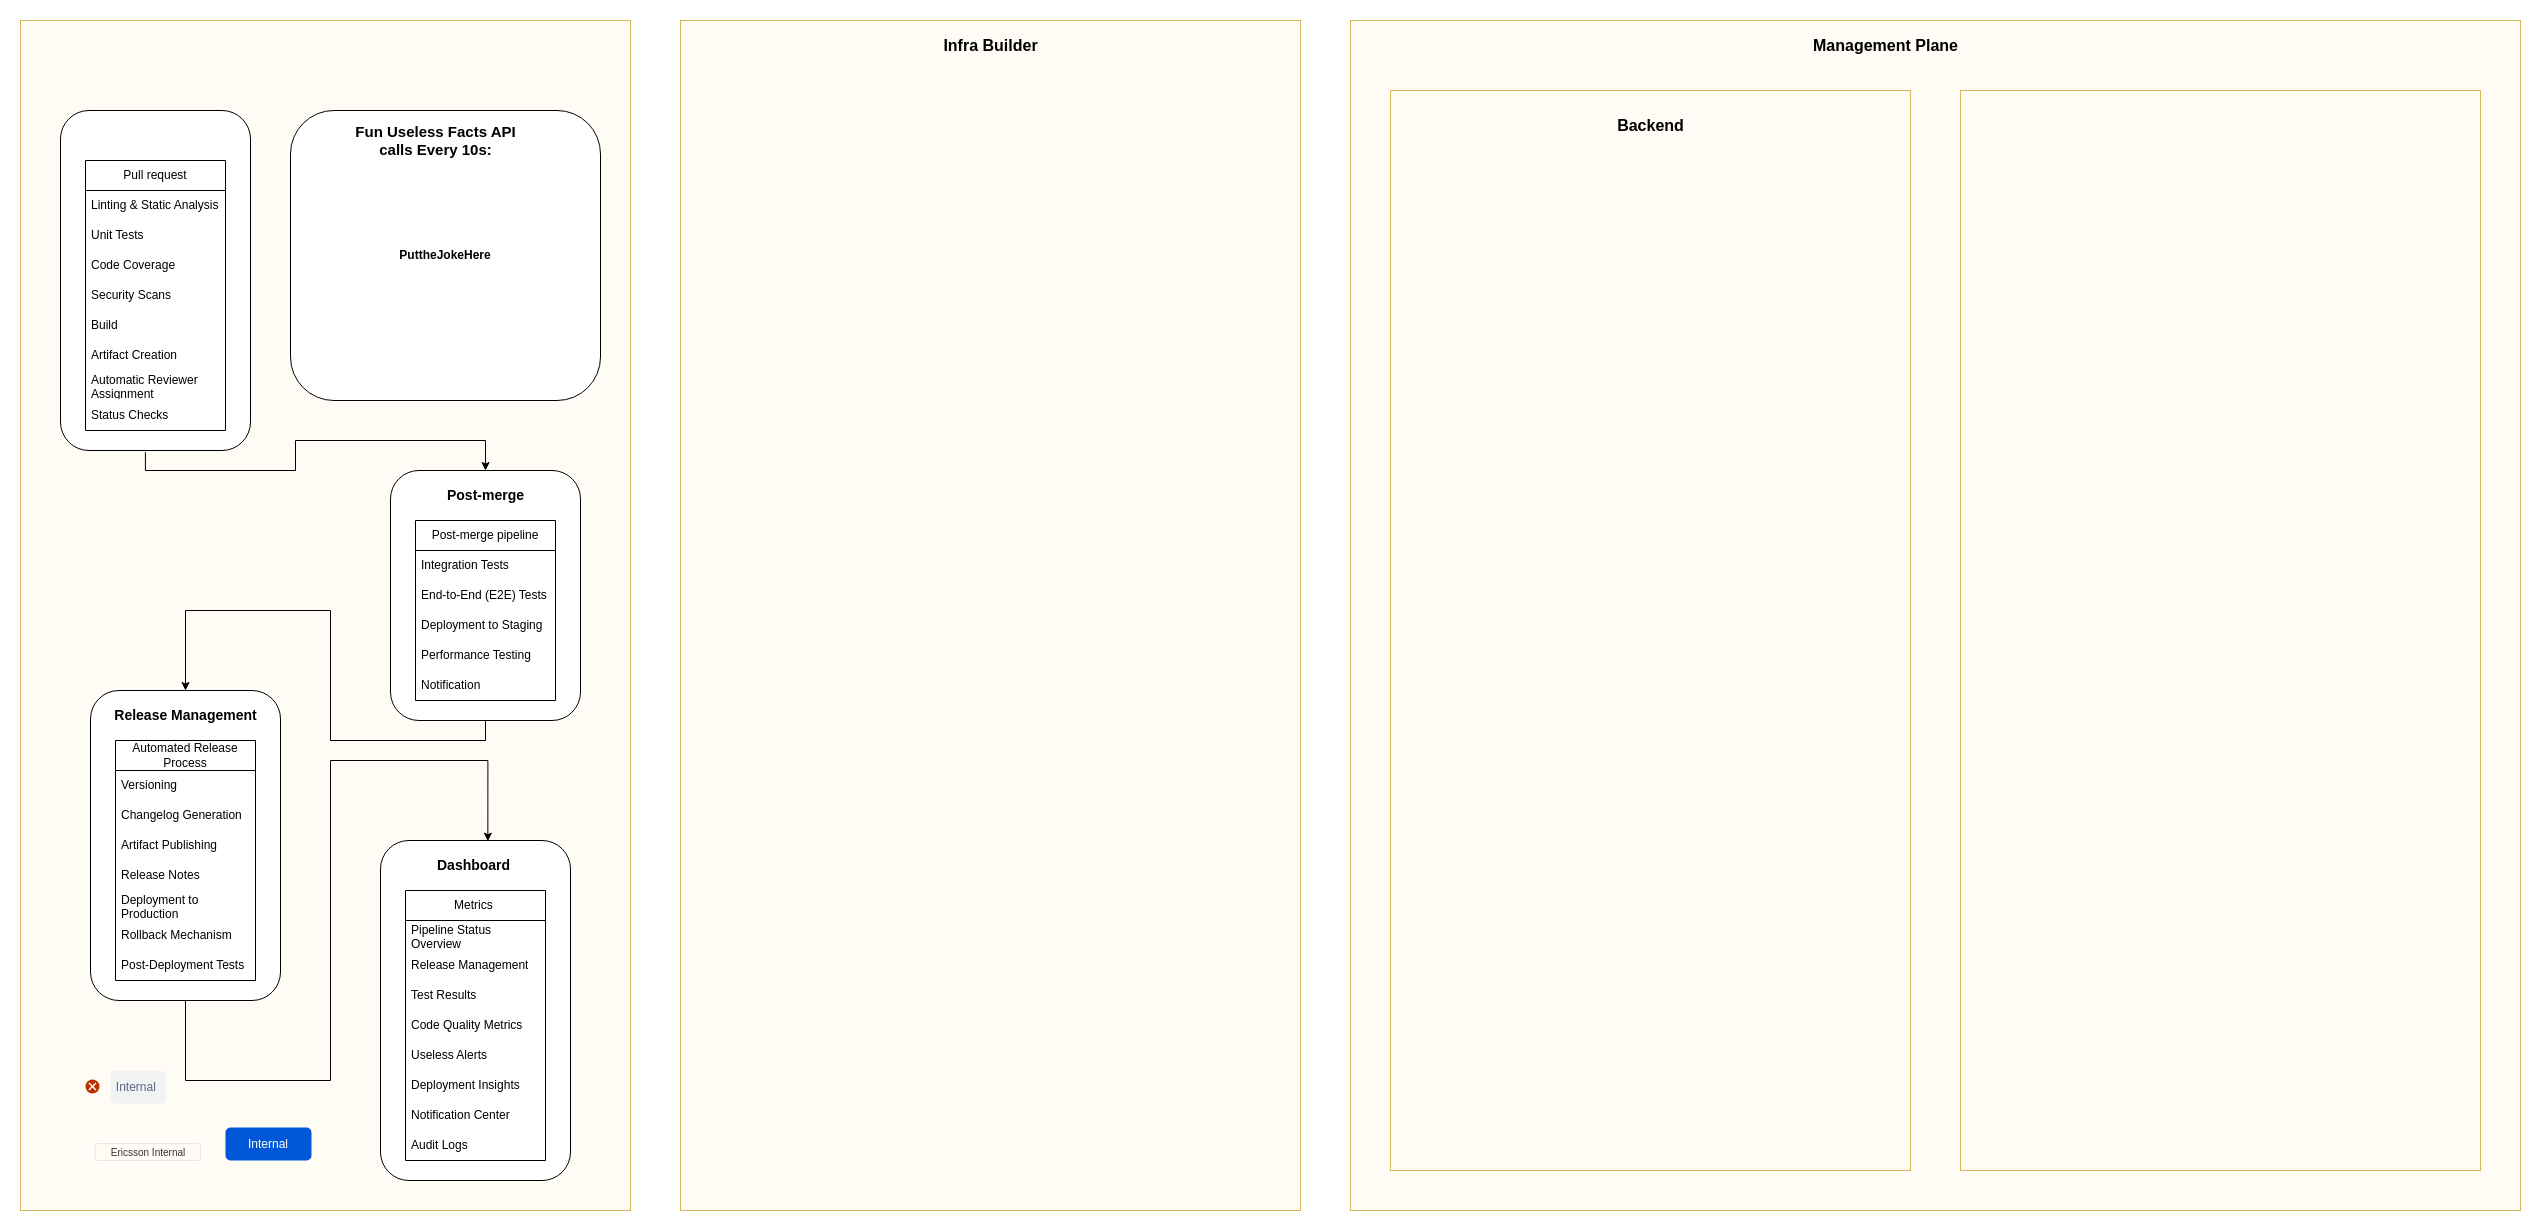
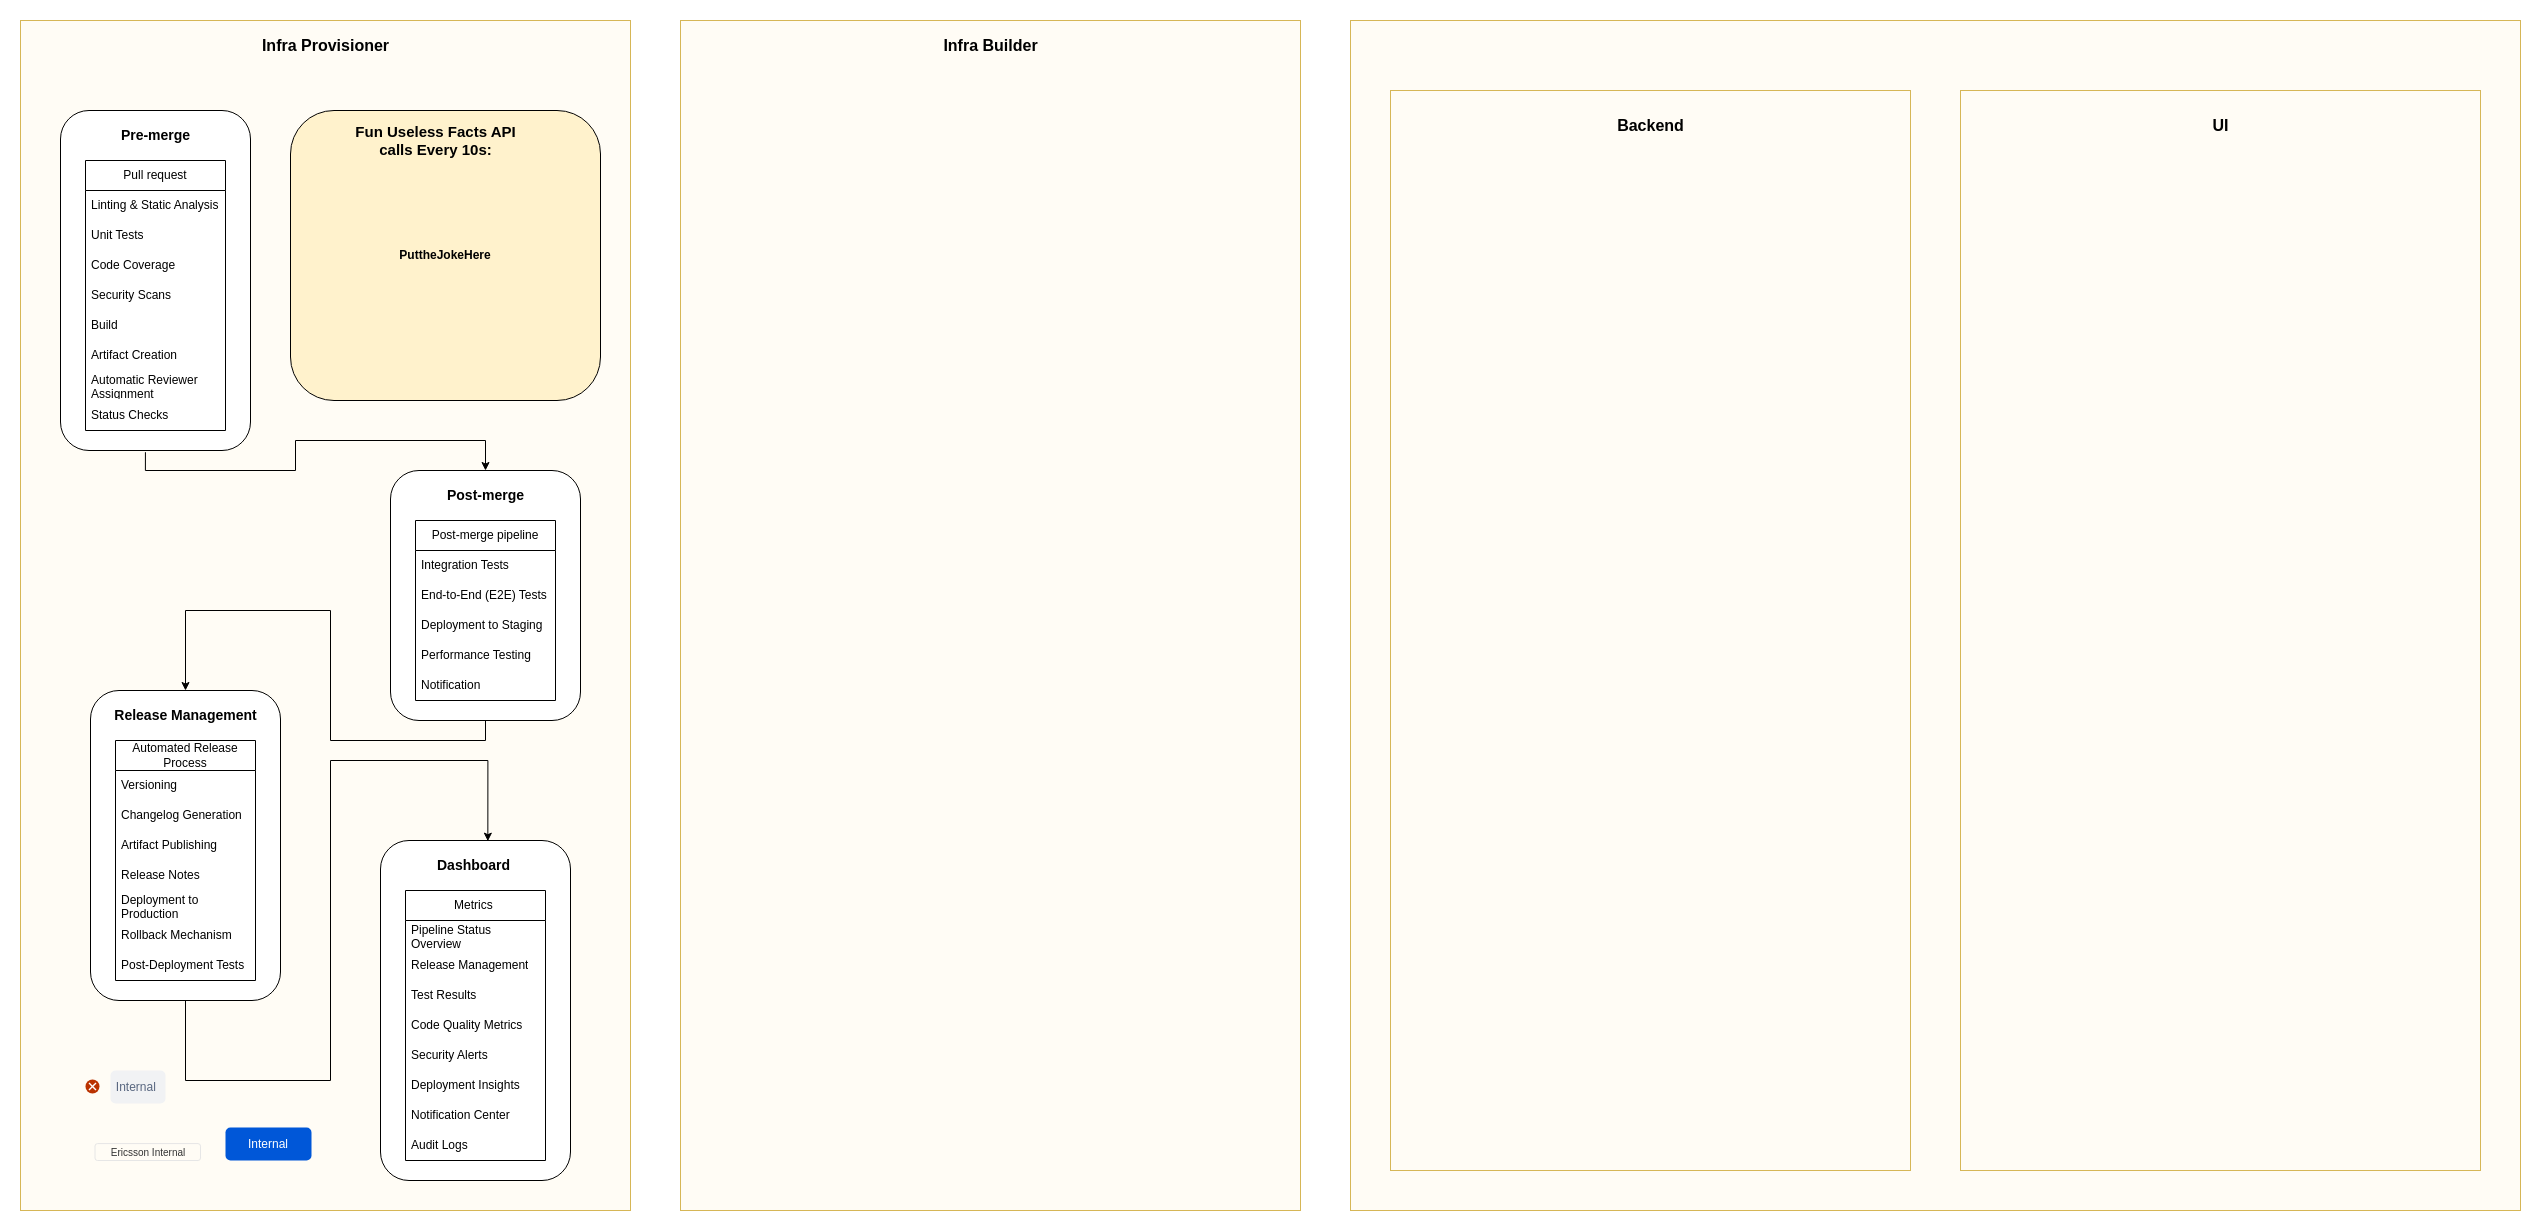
+ <mxCell id="3" value="&lt;b&gt;&lt;font style=&quot;font-size: 16px;&quot;&gt;Infra Provisioner&lt;/font&gt;&lt;/b&gt;" style="text;html=1;align=center;verticalAlign=middle;resizable=0;points=[];autosize=1;strokeColor=none;fillColor=none;" parent="1" vertex="1"><mxGeometry x="250" y="30" width="150" height="30" as="geometry" /></mxCell>
- <mxCell id="7" value="&lt;b&gt;&lt;font style=&quot;font-size: 16px;&quot;&gt;Management Plane&lt;/font&gt;&lt;/b&gt;" style="text;html=1;align=center;verticalAlign=middle;resizable=0;points=[];autosize=1;strokeColor=none;fillColor=none;" parent="1" vertex="1"><mxGeometry x="1800" y="30" width="170" height="30" as="geometry" /></mxCell>
+ <mxCell id="11" value="&lt;b&gt;&lt;font style=&quot;font-size: 16px;&quot;&gt;UI&lt;/font&gt;&lt;/b&gt;" style="text;html=1;align=center;verticalAlign=middle;resizable=0;points=[];autosize=1;strokeColor=none;fillColor=none;" parent="1" vertex="1"><mxGeometry x="2200" y="110" width="40" height="30" as="geometry" /></mxCell>
+ <mxCell id="14" value="&lt;b&gt;&lt;font style=&quot;font-size: 14px;&quot;&gt;Pre-merge&lt;/font&gt;&lt;/b&gt;" style="text;html=1;align=center;verticalAlign=middle;resizable=0;points=[];autosize=1;strokeColor=none;fillColor=none;" parent="1" vertex="1"><mxGeometry x="110" y="120" width="90" height="30" as="geometry" /></mxCell>
- <mxCell id="59" value="&lt;b style=&quot;border-color: var(--border-color);&quot;&gt;PuttheJokeHere&lt;/b&gt;" style="rounded=1;whiteSpace=wrap;html=1;" vertex="1" parent="1"><mxGeometry x="290" y="110" width="310" height="290" as="geometry" /></mxCell>
+ <mxCell id="59" value="&lt;b style=&quot;border-color: var(--border-color);&quot;&gt;PuttheJokeHere&lt;/b&gt;" style="rounded=1;whiteSpace=wrap;html=1;fillColor=#fff2cc;" vertex="1" parent="1"><mxGeometry x="290" y="110" width="310" height="290" as="geometry" /></mxCell>
- <mxCell id="51" value="Useless Alerts" style="text;strokeColor=none;fillColor=none;align=left;verticalAlign=middle;spacingLeft=4;spacingRight=4;overflow=hidden;points=[[0,0.5],[1,0.5]];portConstraint=eastwest;rotatable=0;whiteSpace=wrap;html=1;" parent="46" vertex="1"><mxGeometry y="150" width="140" height="30" as="geometry" /></mxCell>
+ <mxCell id="51" value="Security Alerts" style="text;strokeColor=none;fillColor=none;align=left;verticalAlign=middle;spacingLeft=4;spacingRight=4;overflow=hidden;points=[[0,0.5],[1,0.5]];portConstraint=eastwest;rotatable=0;whiteSpace=wrap;html=1;" parent="46" vertex="1"><mxGeometry y="150" width="140" height="30" as="geometry" /></mxCell>
